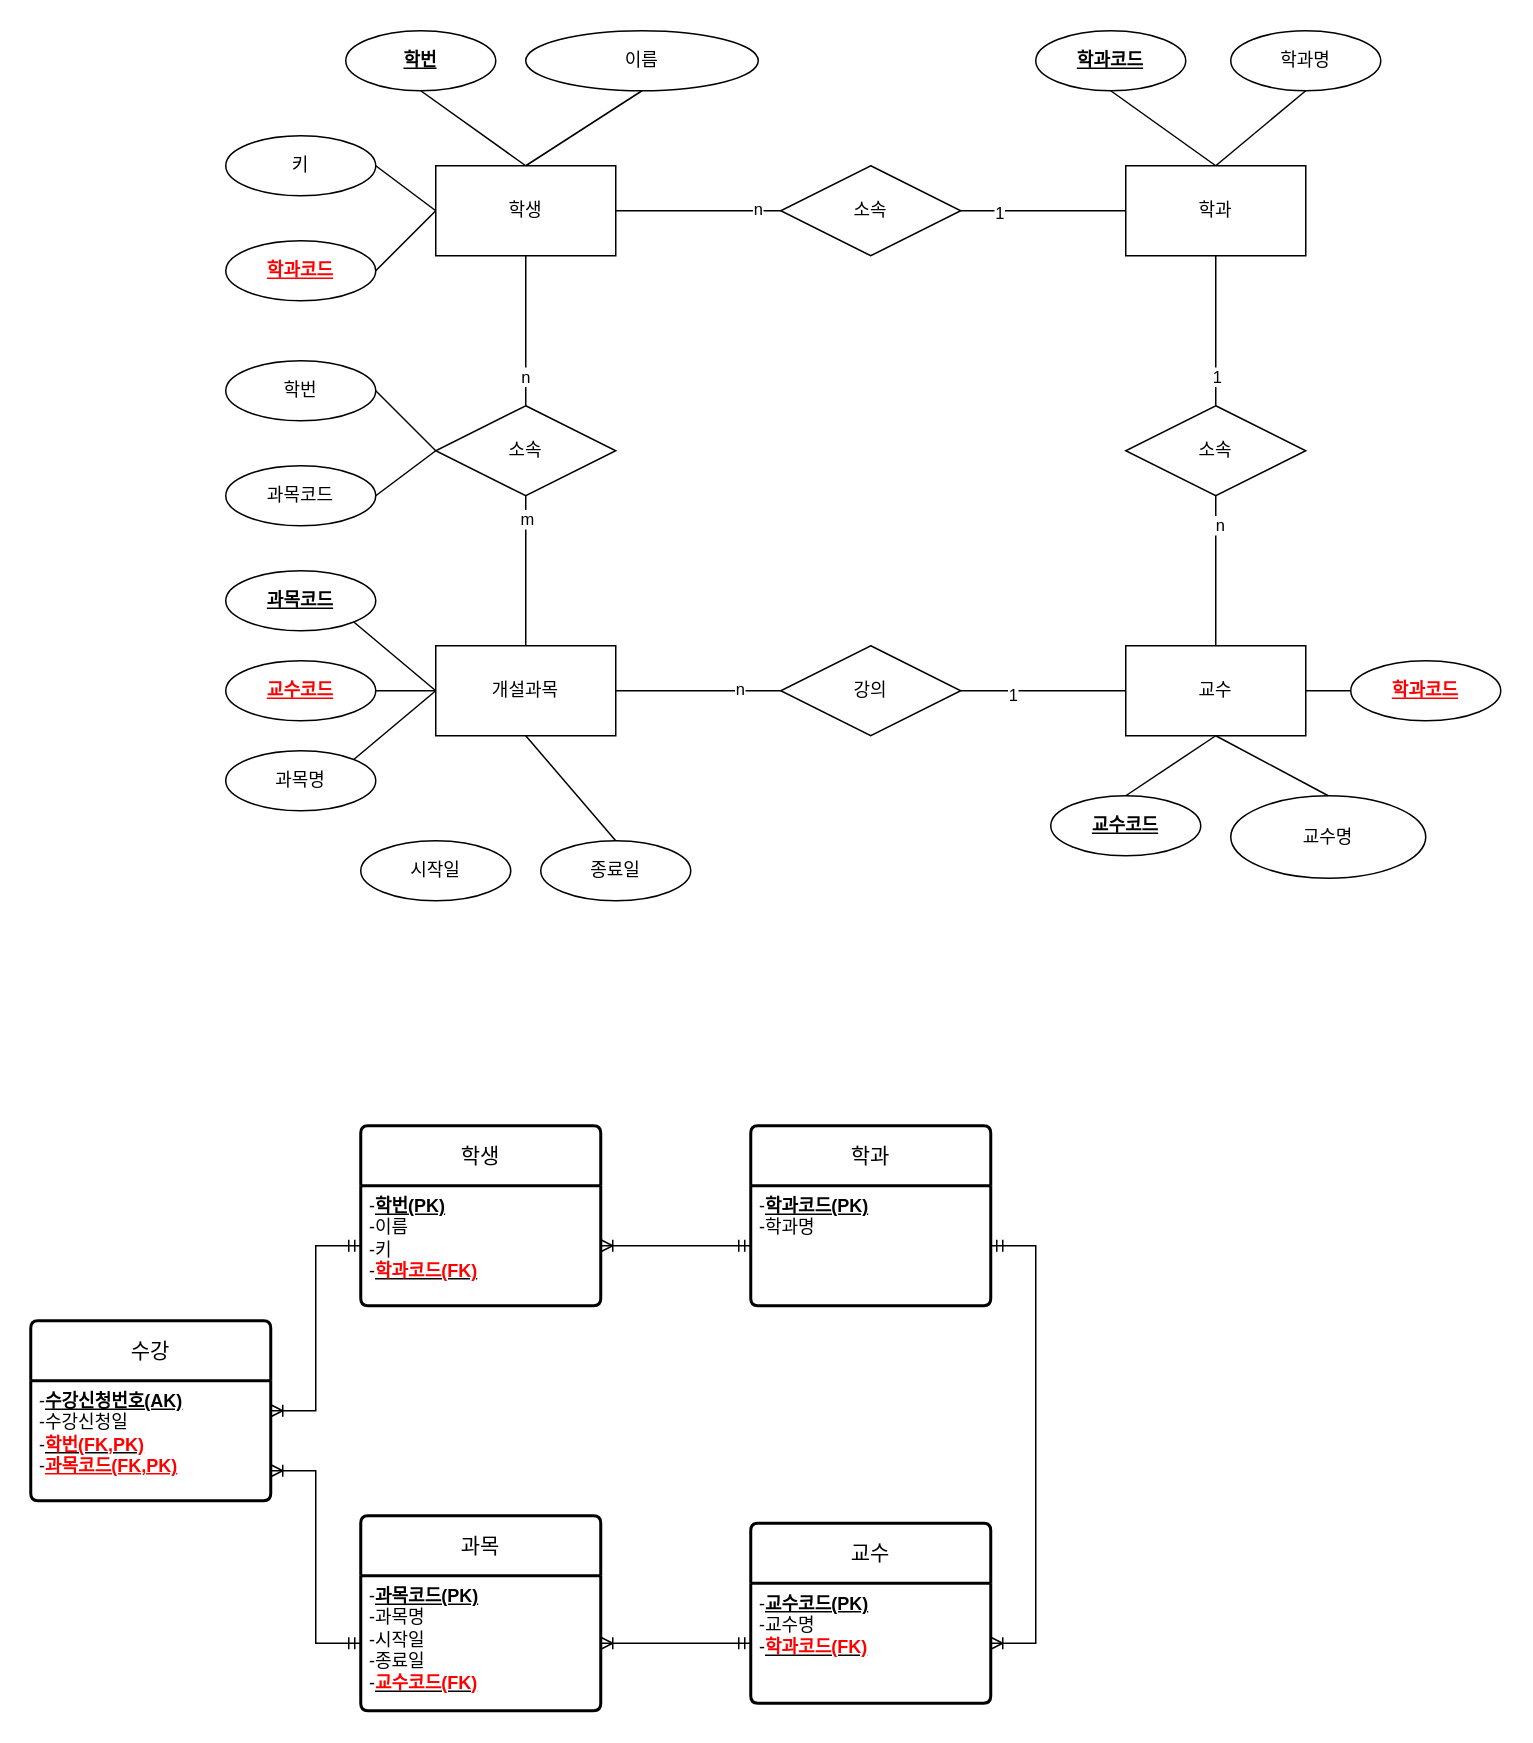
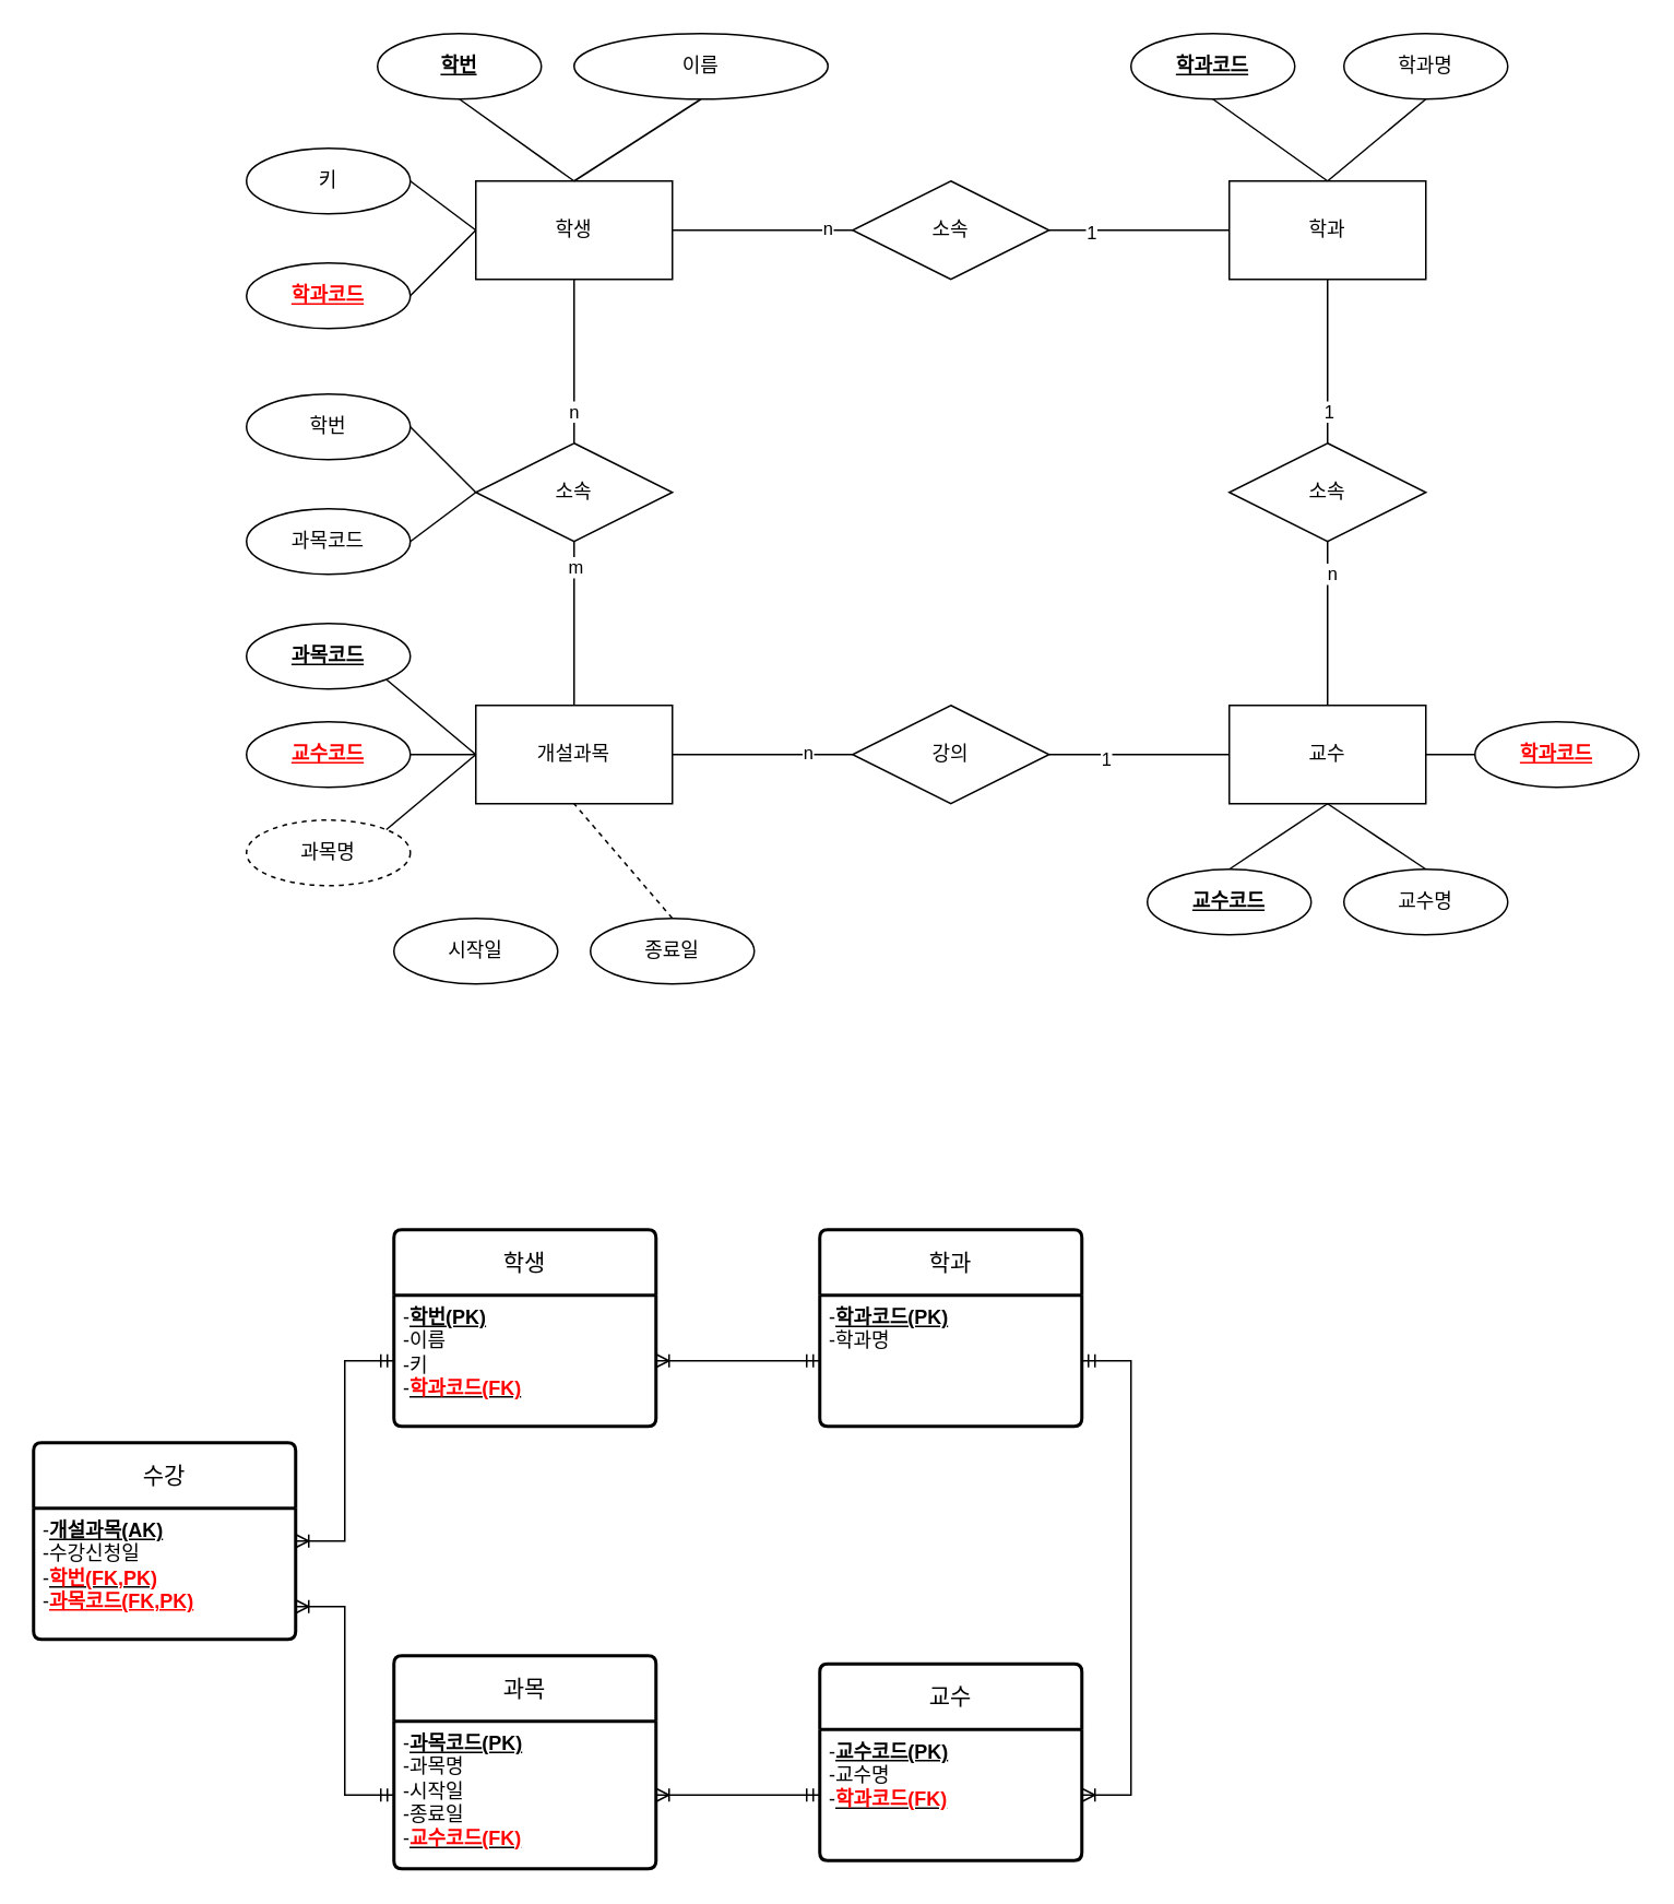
- <mxCell id="23" value="과목명" style="ellipse;whiteSpace=wrap;html=1;align=center;" vertex="1" parent="1"><mxGeometry x="150" y="500" width="100" height="40" as="geometry" /></mxCell>
+ <mxCell id="23" value="과목명" style="ellipse;whiteSpace=wrap;html=1;align=center;dashed=1;" vertex="1" parent="1"><mxGeometry x="150" y="500" width="100" height="40" as="geometry" /></mxCell>
- <mxCell id="29" value="" style="endArrow=none;html=1;rounded=0;exitX=0.5;exitY=0;exitDx=0;exitDy=0;entryX=0.5;entryY=1;entryDx=0;entryDy=0;" edge="1" parent="1" source="19" target="5"><mxGeometry relative="1" as="geometry"><mxPoint x="620" y="540" as="sourcePoint" /><mxPoint x="680" y="500" as="targetPoint" /></mxGeometry></mxCell>
+ <mxCell id="29" value="" style="endArrow=none;html=1;rounded=0;exitX=0.5;exitY=0;exitDx=0;exitDy=0;entryX=0.5;entryY=1;entryDx=0;entryDy=0;dashed=1;" edge="1" parent="1" source="19" target="5"><mxGeometry relative="1" as="geometry"><mxPoint x="620" y="540" as="sourcePoint" /><mxPoint x="680" y="500" as="targetPoint" /></mxGeometry></mxCell>
- <mxCell id="17" value="교수명" style="ellipse;whiteSpace=wrap;html=1;align=center;" vertex="1" parent="1"><mxGeometry x="820" y="530" width="130" height="55" as="geometry" /></mxCell>
+ <mxCell id="17" value="교수명" style="ellipse;whiteSpace=wrap;html=1;align=center;" vertex="1" parent="1"><mxGeometry x="820" y="530" width="100" height="40" as="geometry" /></mxCell>
- <mxCell id="62" value="-&lt;b&gt;&lt;u&gt;수강신청번호(AK)&lt;/u&gt;&lt;/b&gt;&lt;br&gt;-수강신청일&lt;br&gt;-&lt;b&gt;&lt;u&gt;&lt;font color=&quot;#ff0000&quot;&gt;학번(FK,PK)&lt;/font&gt;&lt;/u&gt;&lt;/b&gt;&lt;br&gt;-&lt;font color=&quot;#ff0000&quot;&gt;&lt;b&gt;&lt;u&gt;과목코드(FK,PK)&lt;/u&gt;&lt;/b&gt;&lt;/font&gt;" style="align=left;strokeColor=none;fillColor=none;spacingLeft=4;fontSize=12;verticalAlign=top;resizable=0;rotatable=0;part=1;html=1;" vertex="1" parent="61"><mxGeometry y="40" width="160" height="80" as="geometry" /></mxCell>
+ <mxCell id="62" value="-&lt;b&gt;&lt;u&gt;개설과목(AK)&lt;/u&gt;&lt;/b&gt;&lt;br&gt;-수강신청일&lt;br&gt;-&lt;b&gt;&lt;u&gt;&lt;font color=&quot;#ff0000&quot;&gt;학번(FK,PK)&lt;/font&gt;&lt;/u&gt;&lt;/b&gt;&lt;br&gt;-&lt;font color=&quot;#ff0000&quot;&gt;&lt;b&gt;&lt;u&gt;과목코드(FK,PK)&lt;/u&gt;&lt;/b&gt;&lt;/font&gt;" style="align=left;strokeColor=none;fillColor=none;spacingLeft=4;fontSize=12;verticalAlign=top;resizable=0;rotatable=0;part=1;html=1;" vertex="1" parent="61"><mxGeometry y="40" width="160" height="80" as="geometry" /></mxCell>
